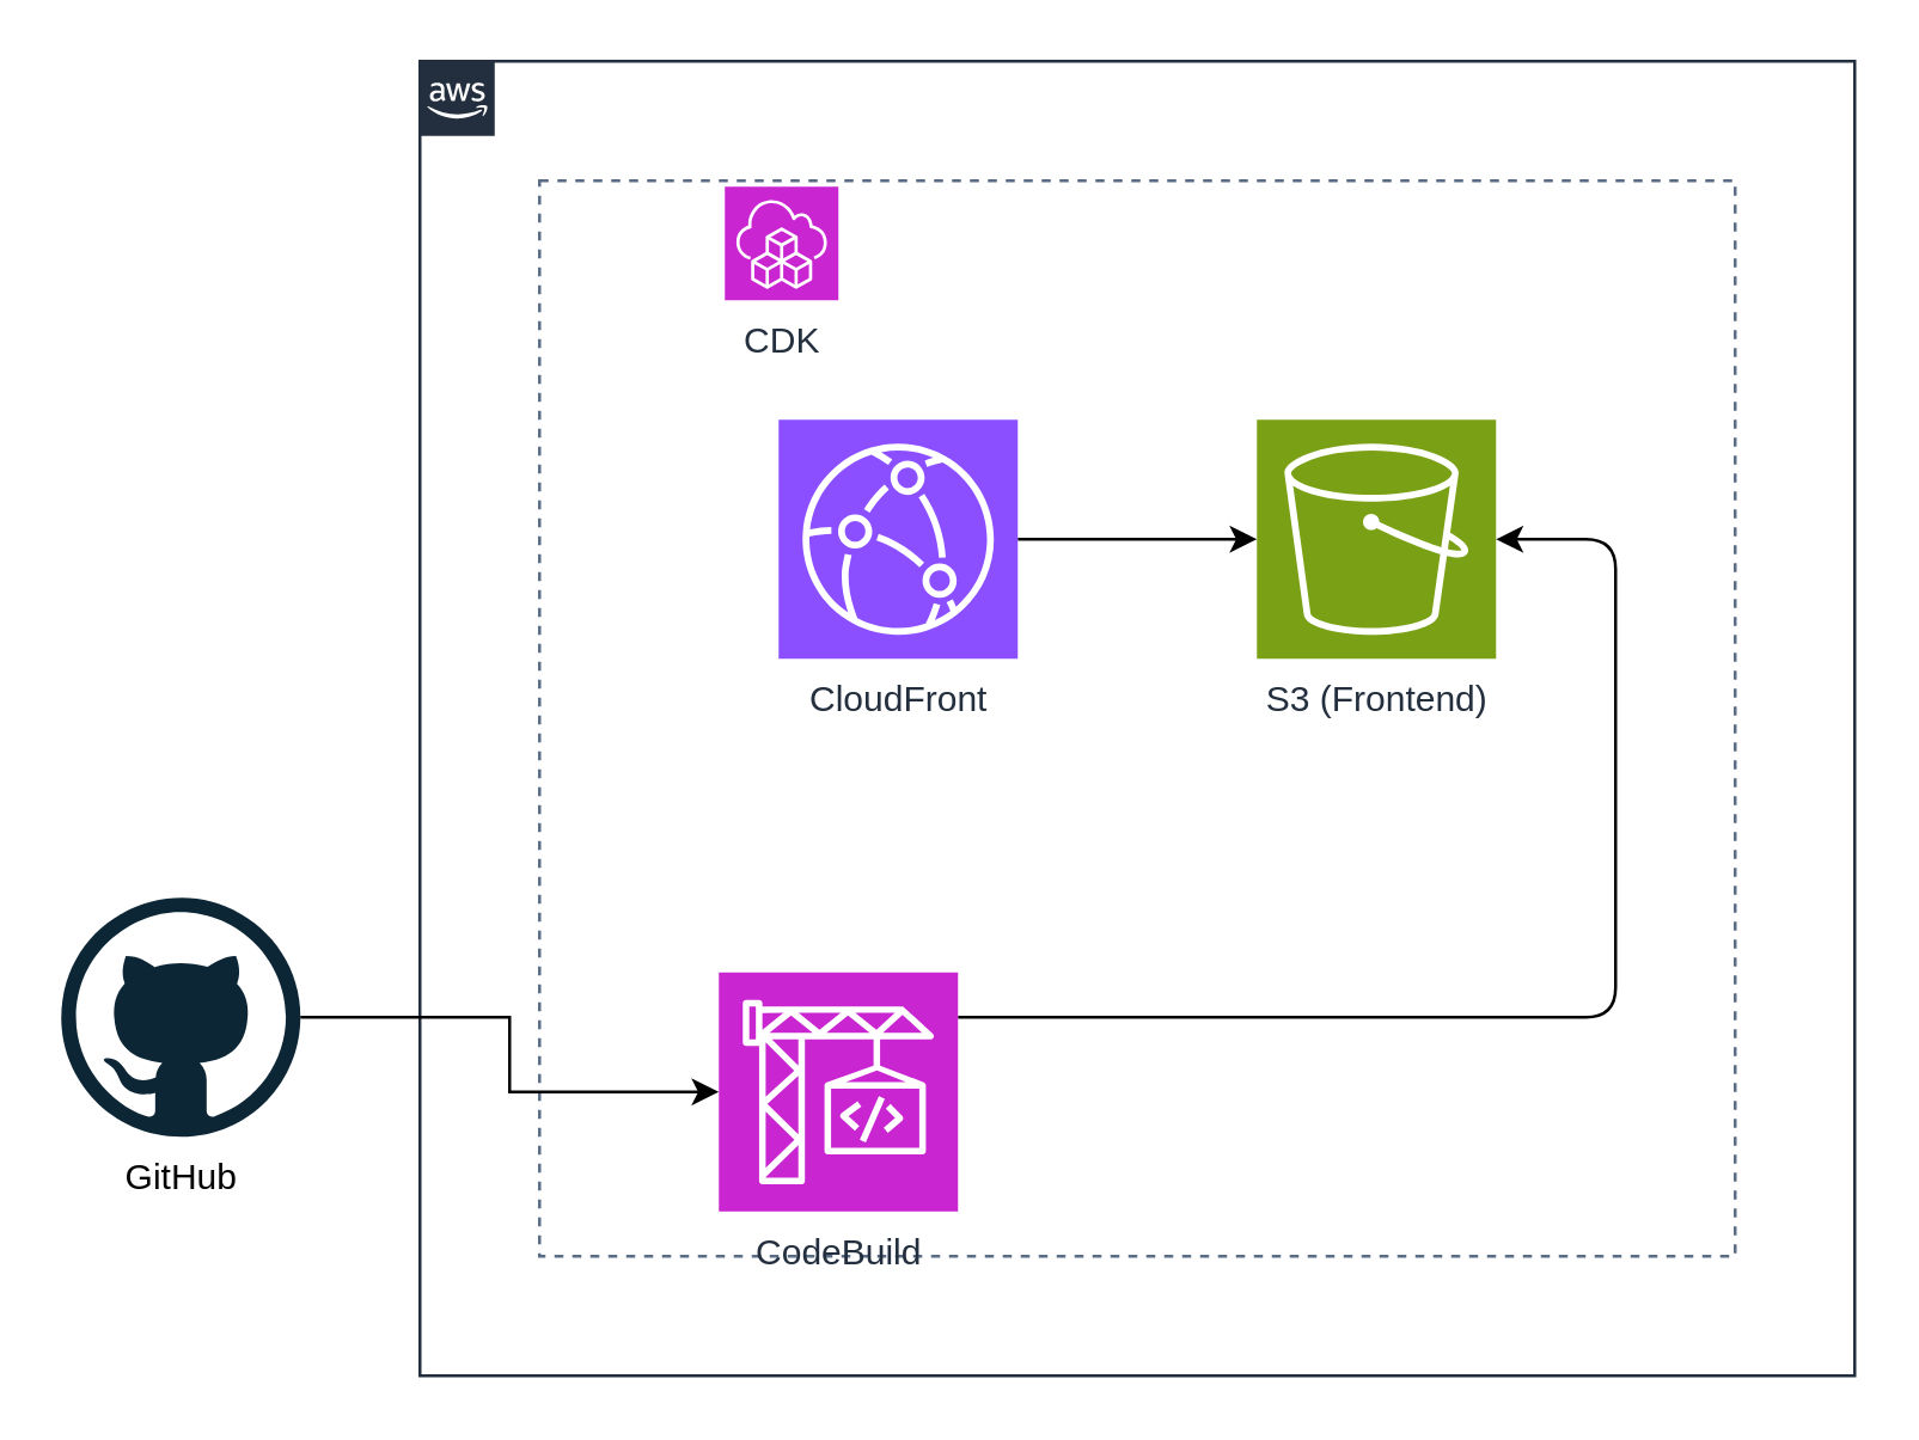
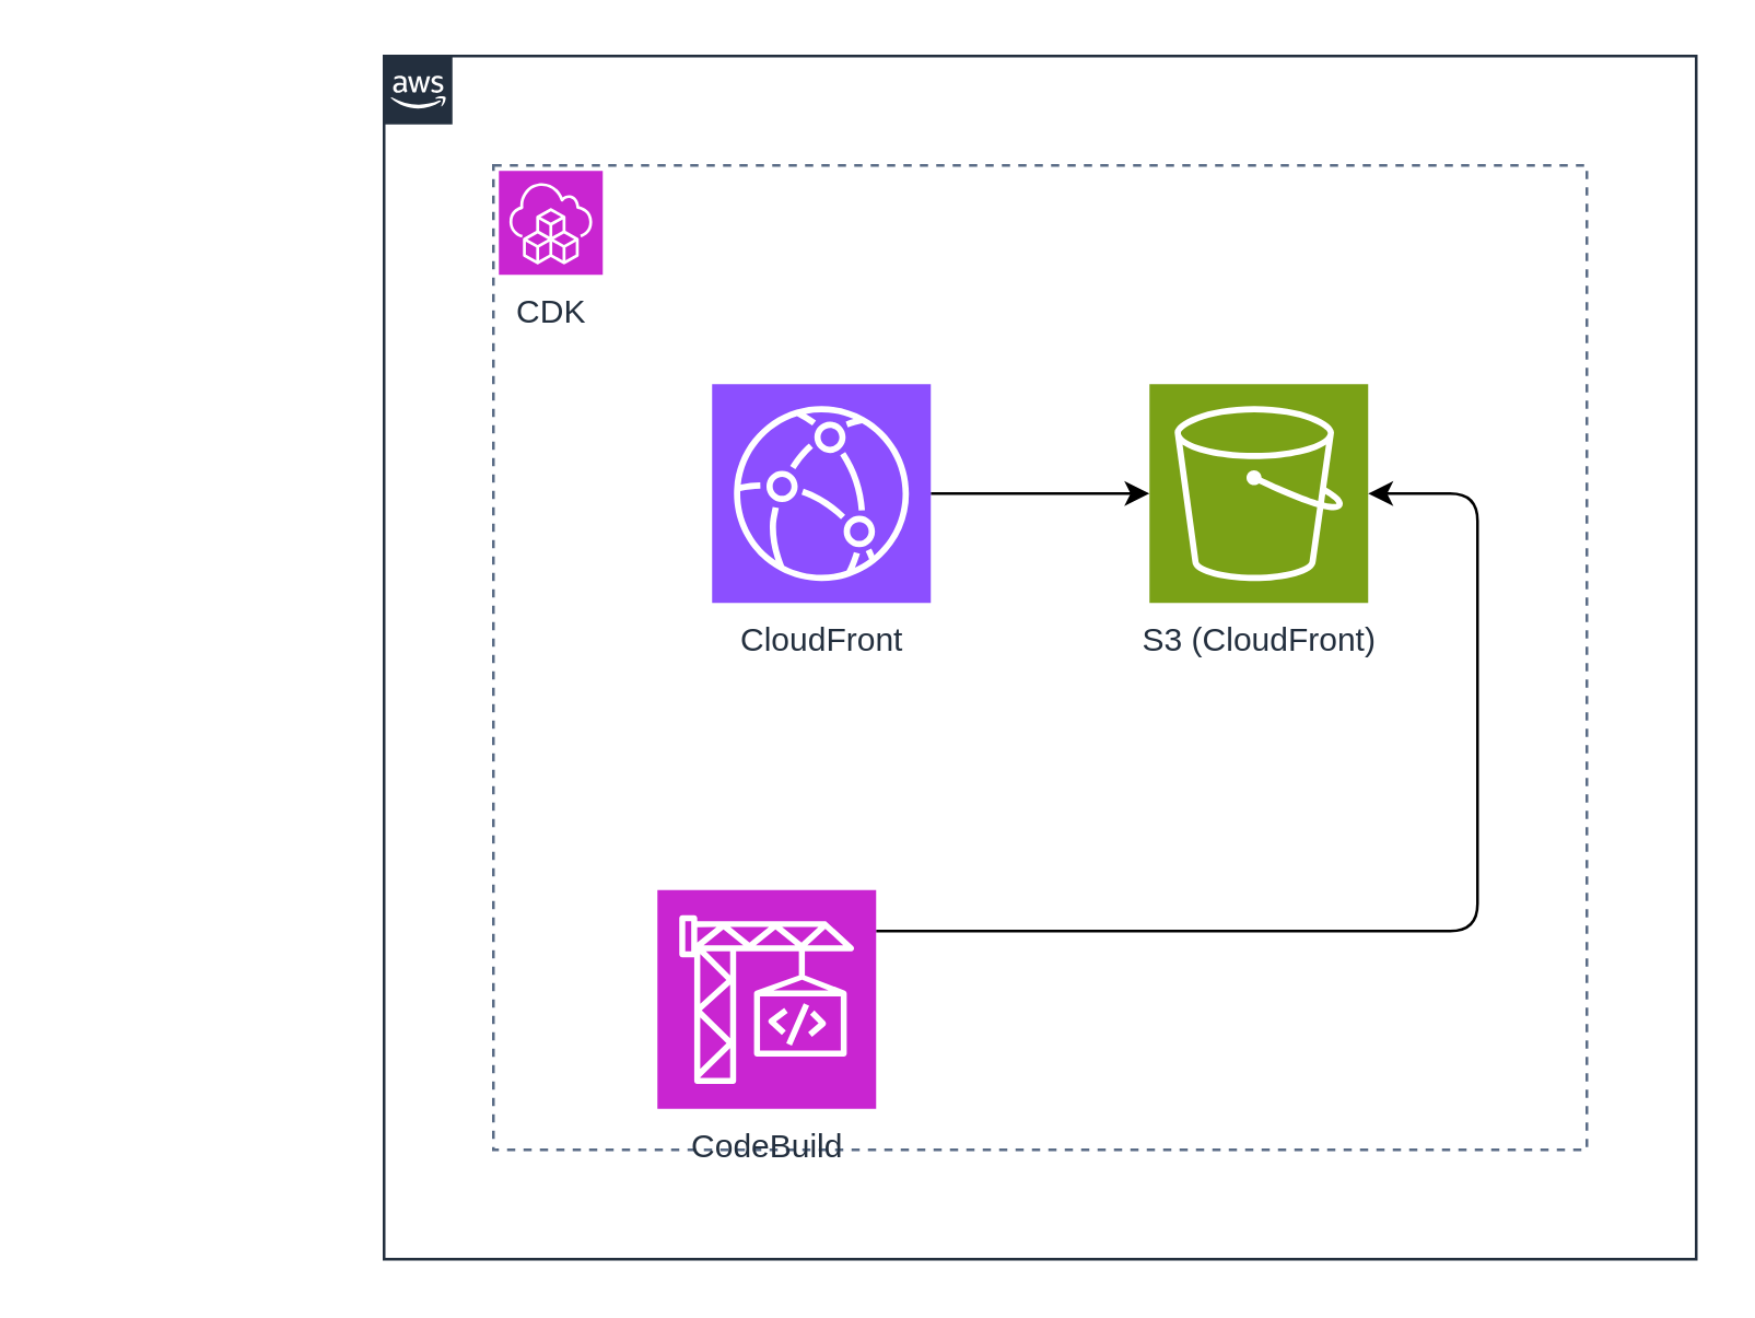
- <mxCell id="7" value="CDK" style="sketch=0;points=[[0,0,0],[0.25,0,0],[0.5,0,0],[0.75,0,0],[1,0,0],[0,1,0],[0.25,1,0],[0.5,1,0],[0.75,1,0],[1,1,0],[0,0.25,0],[0,0.5,0],[0,0.75,0],[1,0.25,0],[1,0.5,0],[1,0.75,0]];outlineConnect=0;fontColor=#232F3E;fillColor=#C925D1;strokeColor=#ffffff;dashed=0;verticalLabelPosition=bottom;verticalAlign=top;align=center;html=1;fontSize=12;fontStyle=0;aspect=fixed;shape=mxgraph.aws4.resourceIcon;resIcon=mxgraph.aws4.cloud_development_kit;" vertex="1" parent="2"><mxGeometry x="102" y="42" width="38" height="38" as="geometry" /></mxCell>
+ <mxCell id="7" value="CDK" style="sketch=0;points=[[0,0,0],[0.25,0,0],[0.5,0,0],[0.75,0,0],[1,0,0],[0,1,0],[0.25,1,0],[0.5,1,0],[0.75,1,0],[1,1,0],[0,0.25,0],[0,0.5,0],[0,0.75,0],[1,0.25,0],[1,0.5,0],[1,0.75,0]];outlineConnect=0;fontColor=#232F3E;fillColor=#C925D1;strokeColor=#ffffff;dashed=0;verticalLabelPosition=bottom;verticalAlign=top;align=center;html=1;fontSize=12;fontStyle=0;aspect=fixed;shape=mxgraph.aws4.resourceIcon;resIcon=mxgraph.aws4.cloud_development_kit;" vertex="1" parent="2"><mxGeometry x="42" y="42" width="38" height="38" as="geometry" /></mxCell>
- <mxCell id="6" value="S3 (Frontend)" style="sketch=0;points=[[0,0,0],[0.25,0,0],[0.5,0,0],[0.75,0,0],[1,0,0],[0,1,0],[0.25,1,0],[0.5,1,0],[0.75,1,0],[1,1,0],[0,0.25,0],[0,0.5,0],[0,0.75,0],[1,0.25,0],[1,0.5,0],[1,0.75,0]];outlineConnect=0;fontColor=#232F3E;fillColor=#7AA116;strokeColor=#ffffff;dashed=0;verticalLabelPosition=bottom;verticalAlign=top;align=center;html=1;fontSize=12;fontStyle=0;aspect=fixed;shape=mxgraph.aws4.resourceIcon;resIcon=mxgraph.aws4.s3;" vertex="1" parent="2"><mxGeometry x="280" y="120" width="80" height="80" as="geometry" /></mxCell>
+ <mxCell id="6" value="S3 (CloudFront)" style="sketch=0;points=[[0,0,0],[0.25,0,0],[0.5,0,0],[0.75,0,0],[1,0,0],[0,1,0],[0.25,1,0],[0.5,1,0],[0.75,1,0],[1,1,0],[0,0.25,0],[0,0.5,0],[0,0.75,0],[1,0.25,0],[1,0.5,0],[1,0.75,0]];outlineConnect=0;fontColor=#232F3E;fillColor=#7AA116;strokeColor=#ffffff;dashed=0;verticalLabelPosition=bottom;verticalAlign=top;align=center;html=1;fontSize=12;fontStyle=0;aspect=fixed;shape=mxgraph.aws4.resourceIcon;resIcon=mxgraph.aws4.s3;" vertex="1" parent="2"><mxGeometry x="280" y="120" width="80" height="80" as="geometry" /></mxCell>
- <mxCell id="11" value="GitHub" style="dashed=0;outlineConnect=0;html=1;align=center;labelPosition=center;verticalLabelPosition=bottom;verticalAlign=top;shape=mxgraph.weblogos.github" vertex="1" parent="1"><mxGeometry x="20" y="300" width="80" height="80" as="geometry" /></mxCell>
- <mxCell id="10" style="edgeStyle=orthogonalEdgeStyle;rounded=0;orthogonalLoop=1;jettySize=auto;html=1;" edge="1" parent="1" source="11" target="9"><mxGeometry relative="1" as="geometry" /></mxCell>
